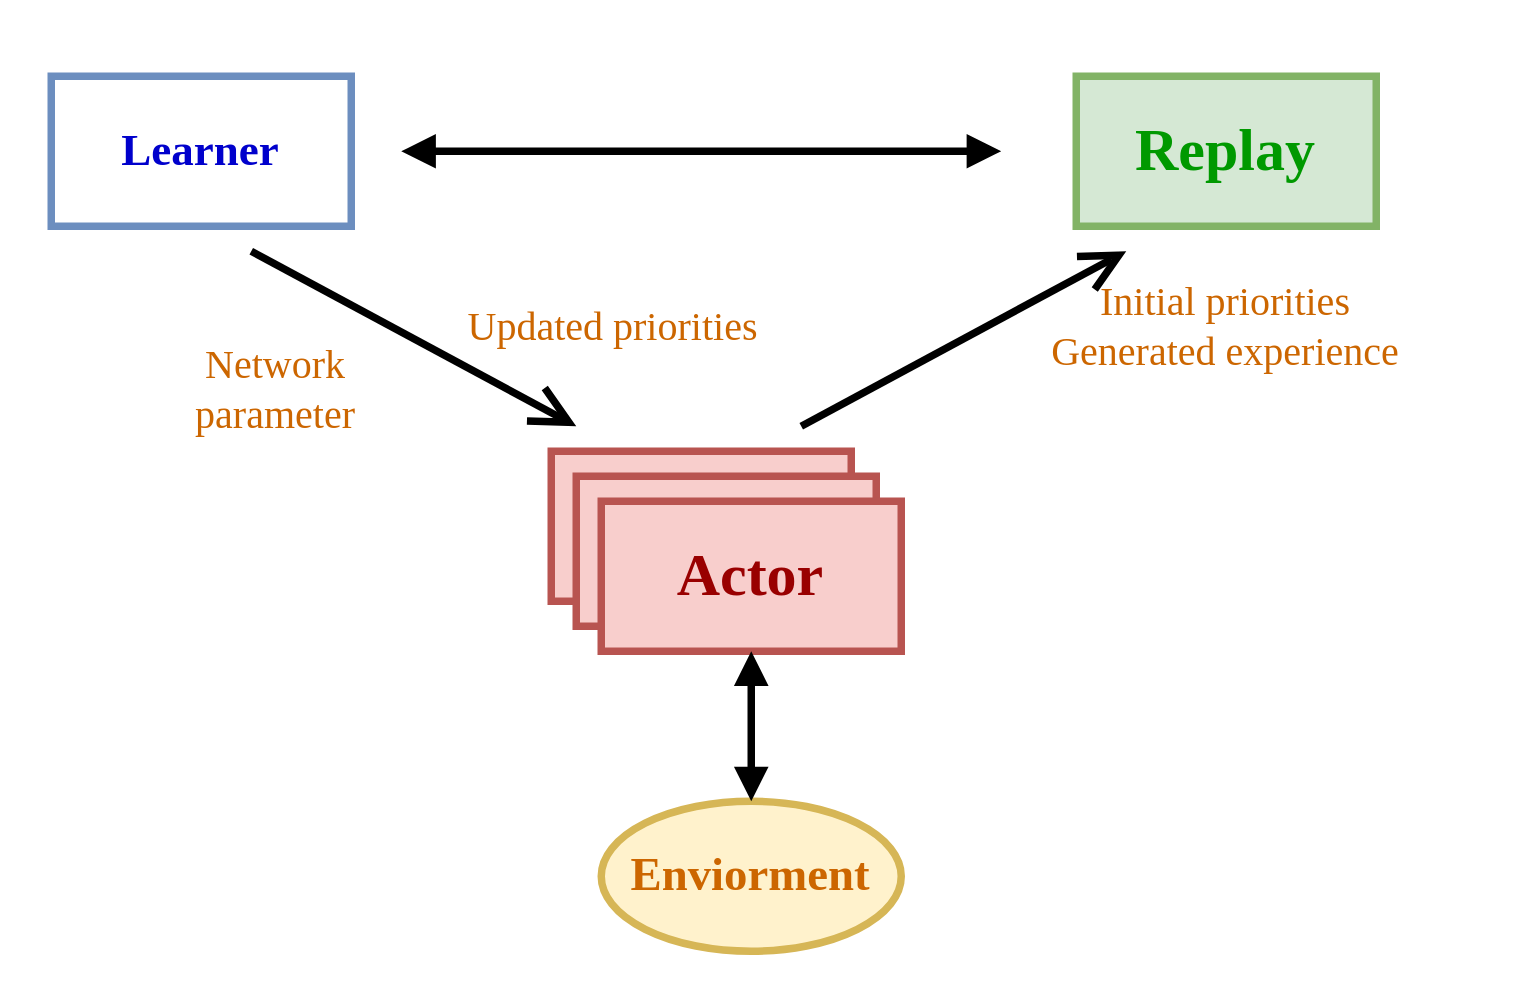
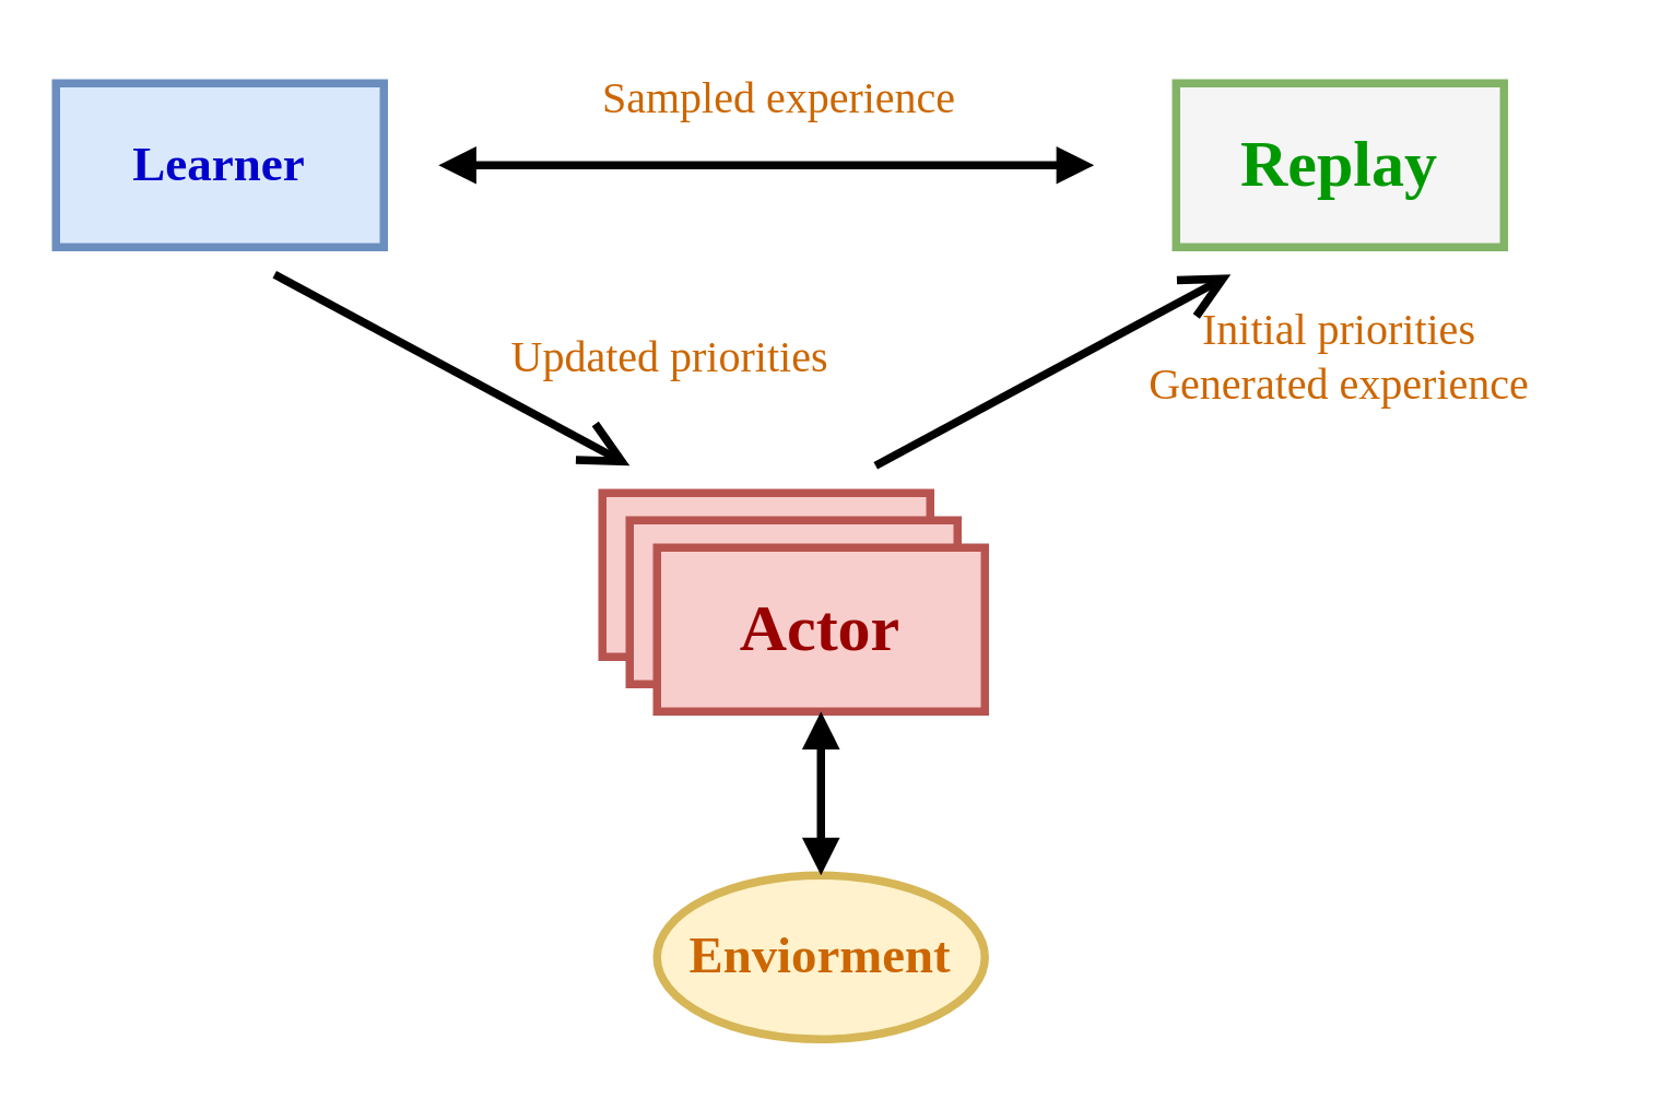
+ <mxCell id="11" value="Sampled experience" parent="1" style="text;html=1;strokeColor=none;fillColor=none;align=center;verticalAlign=middle;whiteSpace=wrap;rounded=0;shadow=0;fontFamily=Comic Sans MS;fontSize=16;fontColor=#CC6600;" vertex="1"><mxGeometry as="geometry" x="200" y="20" width="170" height="30" /></mxCell>
- <mxCell id="2" value="&lt;h2&gt;&lt;font color=&quot;#0000cc&quot; face=&quot;Comic Sans MS&quot;&gt;Learner&lt;/font&gt;&lt;/h2&gt;" parent="1" style="rounded=0;whiteSpace=wrap;html=1;shadow=0;strokeWidth=3;fillColor=#ffffff;strokeColor=#6c8ebf;" vertex="1"><mxGeometry as="geometry" x="20" y="30" width="120" height="60" /></mxCell>
+ <mxCell id="2" value="&lt;h2&gt;&lt;font color=&quot;#0000cc&quot; face=&quot;Comic Sans MS&quot;&gt;Learner&lt;/font&gt;&lt;/h2&gt;" parent="1" style="rounded=0;whiteSpace=wrap;html=1;shadow=0;strokeWidth=3;fillColor=#dae8fc;strokeColor=#6c8ebf;" vertex="1"><mxGeometry as="geometry" x="20" y="30" width="120" height="60" /></mxCell>
- <mxCell id="3" value="&lt;h2&gt;&lt;font color=&quot;#009900&quot;&gt;Replay&lt;/font&gt;&lt;/h2&gt;" parent="1" style="rounded=0;whiteSpace=wrap;html=1;shadow=0;fontFamily=Comic Sans MS;fontSize=16;strokeWidth=3;fillColor=#d5e8d4;strokeColor=#82b366;" vertex="1"><mxGeometry as="geometry" x="430" y="30" width="120" height="60" /></mxCell>
+ <mxCell id="3" value="&lt;h2&gt;&lt;font color=&quot;#009900&quot;&gt;Replay&lt;/font&gt;&lt;/h2&gt;" parent="1" style="rounded=0;whiteSpace=wrap;html=1;shadow=0;fontFamily=Comic Sans MS;fontSize=16;strokeWidth=3;fillColor=#f5f5f5;strokeColor=#82b366;" vertex="1"><mxGeometry as="geometry" x="430" y="30" width="120" height="60" /></mxCell>
- <mxCell id="14" value="Network parameter" parent="1" style="text;html=1;strokeColor=none;fillColor=none;align=center;verticalAlign=middle;whiteSpace=wrap;rounded=0;shadow=0;fontFamily=Comic Sans MS;fontSize=16;fontColor=#CC6600;" vertex="1"><mxGeometry as="geometry" x="80" y="140" width="60" height="30" /></mxCell>
